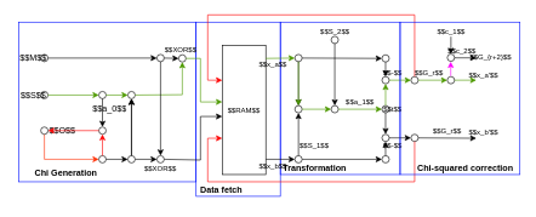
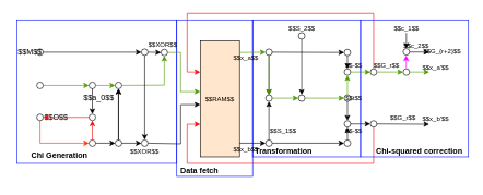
- <mxCell id="12" value="$$S$$" style="text;html=1;strokeColor=none;fillColor=none;align=center;verticalAlign=middle;whiteSpace=wrap;rounded=0;" parent="1" vertex="1"><mxGeometry x="35" y="123" width="20" height="15" as="geometry" /></mxCell>
- <mxCell id="45" value="$$a_1$$" style="text;html=1;strokeColor=none;fillColor=none;align=center;verticalAlign=middle;whiteSpace=wrap;rounded=0;fontSize=10;" parent="1" vertex="1"><mxGeometry x="485" y="130" width="20" height="20" as="geometry" /></mxCell>
- <mxCell id="36" value="$$RAM$$" style="rounded=0;whiteSpace=wrap;html=1;fontSize=10;fillColor=#FFFFFF;" parent="1" vertex="1"><mxGeometry x="305" y="62" width="60" height="178" as="geometry" /></mxCell>
+ <mxCell id="36" value="$$RAM$$" style="rounded=0;whiteSpace=wrap;html=1;fontSize=10;fillColor=#ffe6cc;" parent="1" vertex="1"><mxGeometry x="305" y="62" width="60" height="178" as="geometry" /></mxCell>
